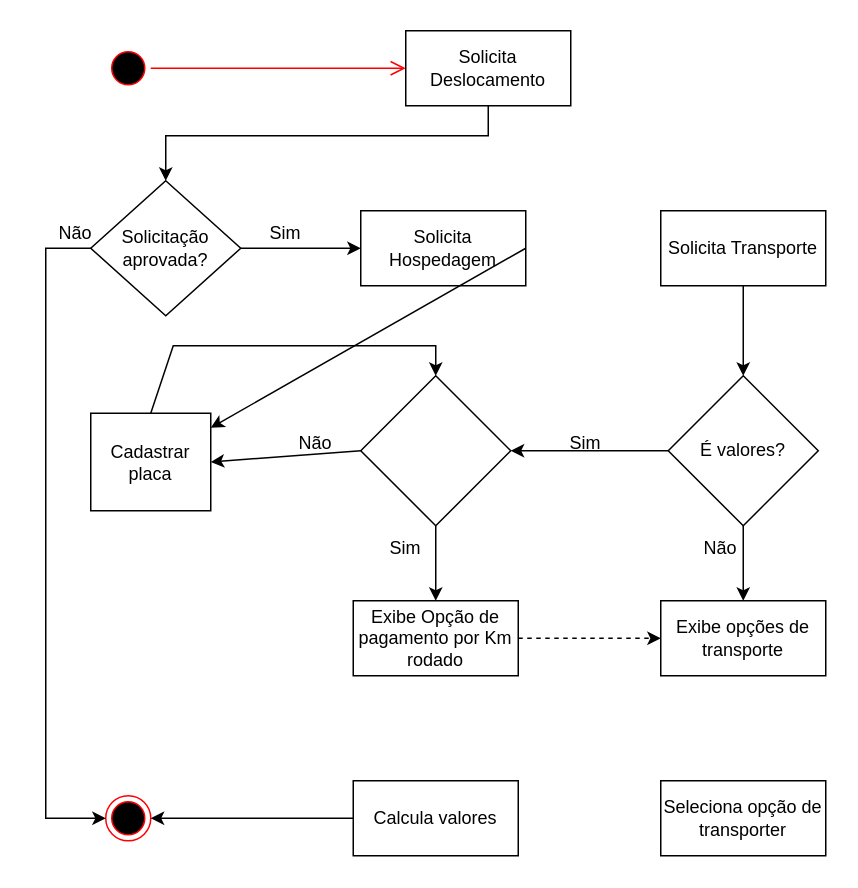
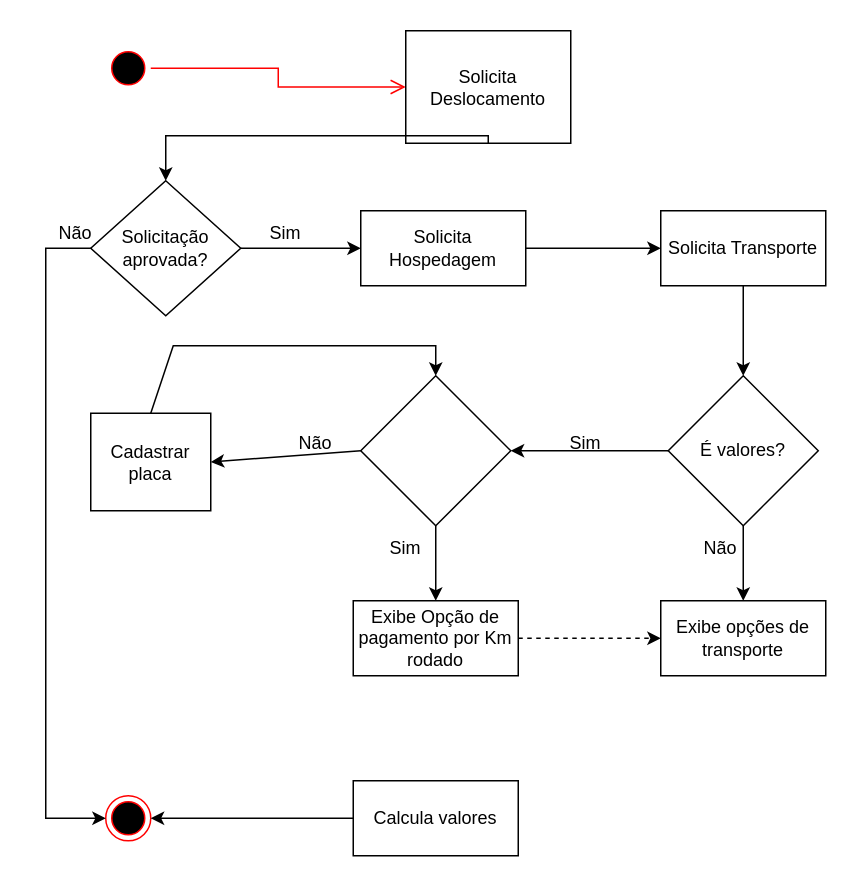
- <mxCell id="4" value="Solicita Deslocamento" style="html=1;whiteSpace=wrap;" vertex="1" parent="1"><mxGeometry x="270" y="20" width="110" height="50" as="geometry" /></mxCell>
+ <mxCell id="4" value="Solicita Deslocamento" style="html=1;whiteSpace=wrap;" vertex="1" parent="1"><mxGeometry x="270" y="20" width="110" height="75" as="geometry" /></mxCell>
- <mxCell id="20" value="" style="endArrow=classic;html=1;rounded=0;exitX=1;exitY=0.5;exitDx=0;exitDy=0;" edge="1" parent="1" source="8" target="25"><mxGeometry width="50" height="50" relative="1" as="geometry"><mxPoint x="190" y="350" as="sourcePoint" /><mxPoint x="240" y="300" as="targetPoint" /></mxGeometry></mxCell>
+ <mxCell id="20" value="" style="endArrow=classic;html=1;rounded=0;exitX=1;exitY=0.5;exitDx=0;exitDy=0;entryX=0;entryY=0.5;entryDx=0;entryDy=0;" edge="1" parent="1" source="8" target="9"><mxGeometry width="50" height="50" relative="1" as="geometry"><mxPoint x="190" y="350" as="sourcePoint" /><mxPoint x="240" y="300" as="targetPoint" /></mxGeometry></mxCell>
- <mxCell id="30" value="Seleciona opção de transporter" style="html=1;whiteSpace=wrap;" vertex="1" parent="1"><mxGeometry x="440" y="520" width="110" height="50" as="geometry" /></mxCell>
